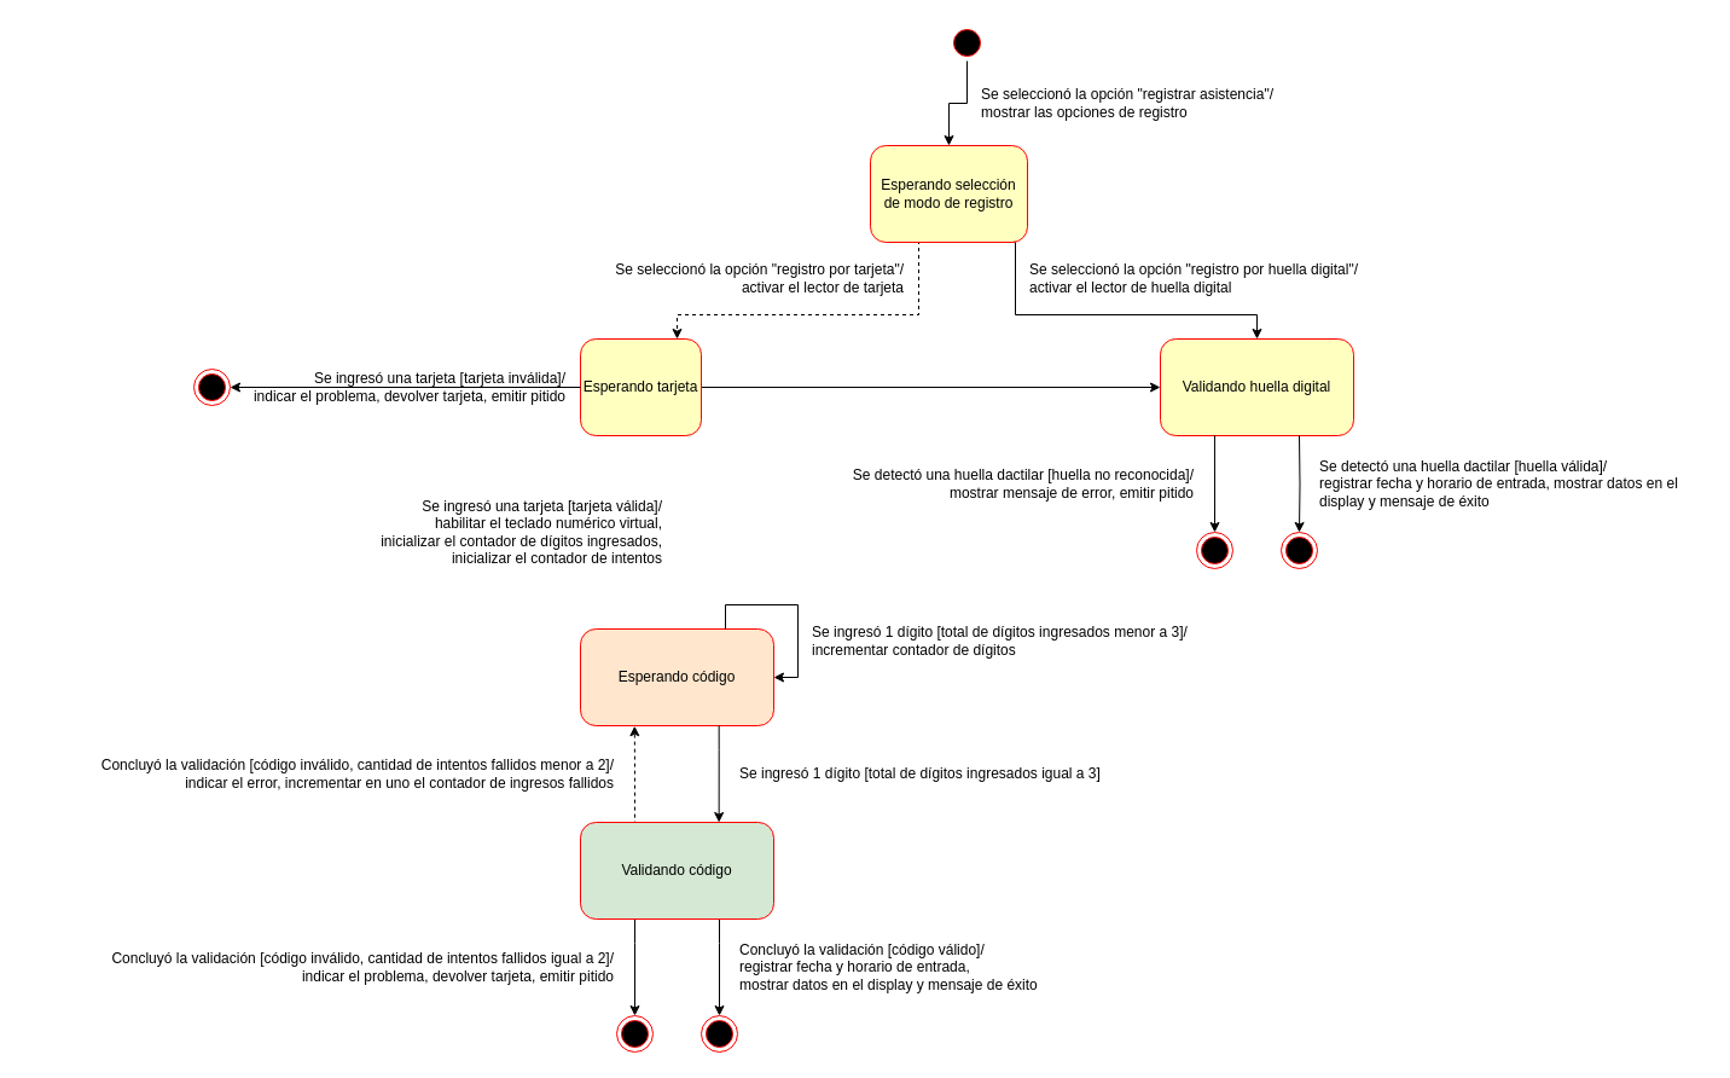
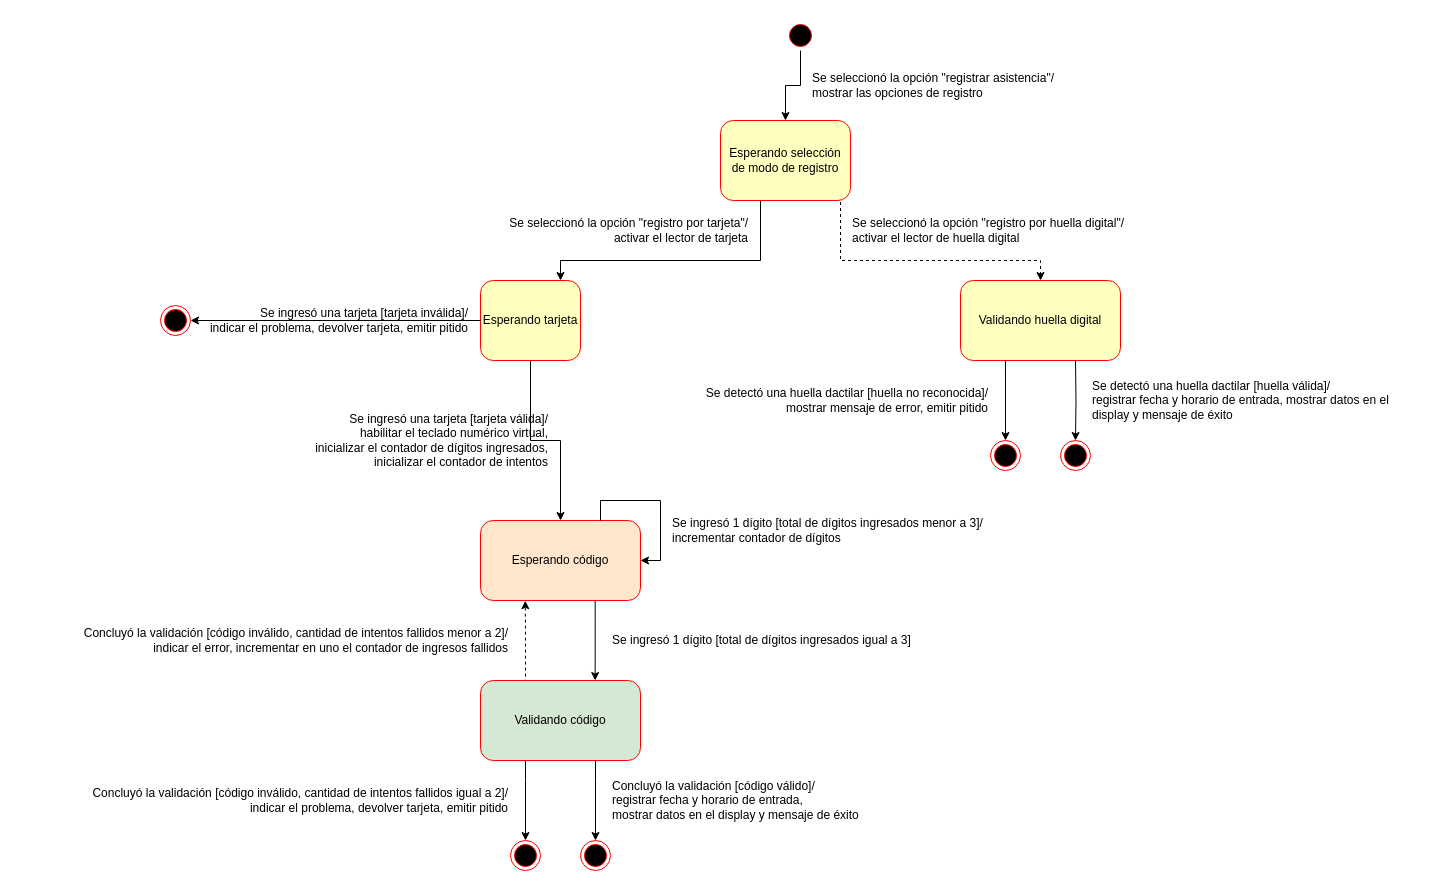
- <mxCell id="4" style="edgeStyle=orthogonalEdgeStyle;rounded=0;orthogonalLoop=1;jettySize=auto;html=1;exitX=0.25;exitY=1;exitDx=0;exitDy=0;dashed=1;" parent="1" source="6" target="8" edge="1"><mxGeometry relative="1" as="geometry"><Array as="points"><mxPoint x="760" y="260" /><mxPoint x="560" y="260" /></Array></mxGeometry></mxCell>
+ <mxCell id="4" style="edgeStyle=orthogonalEdgeStyle;rounded=0;orthogonalLoop=1;jettySize=auto;html=1;exitX=0.25;exitY=1;exitDx=0;exitDy=0;" parent="1" source="6" target="8" edge="1"><mxGeometry relative="1" as="geometry"><Array as="points"><mxPoint x="760" y="260" /><mxPoint x="560" y="260" /></Array></mxGeometry></mxCell>
- <mxCell id="5" style="edgeStyle=orthogonalEdgeStyle;rounded=0;orthogonalLoop=1;jettySize=auto;html=1;entryX=0.5;entryY=0;entryDx=0;entryDy=0;exitX=0.75;exitY=1;exitDx=0;exitDy=0;" parent="1" source="6" target="9" edge="1"><mxGeometry relative="1" as="geometry"><Array as="points"><mxPoint x="840" y="260" /><mxPoint x="1040" y="260" /></Array></mxGeometry></mxCell>
+ <mxCell id="5" style="edgeStyle=orthogonalEdgeStyle;rounded=0;orthogonalLoop=1;jettySize=auto;html=1;entryX=0.5;entryY=0;entryDx=0;entryDy=0;exitX=0.75;exitY=1;exitDx=0;exitDy=0;dashed=1;" parent="1" source="6" target="9" edge="1"><mxGeometry relative="1" as="geometry"><Array as="points"><mxPoint x="840" y="260" /><mxPoint x="1040" y="260" /></Array></mxGeometry></mxCell>
- <mxCell id="7" style="edgeStyle=orthogonalEdgeStyle;rounded=0;orthogonalLoop=1;jettySize=auto;html=1;" parent="1" source="8" target="9" edge="1"><mxGeometry relative="1" as="geometry" /></mxCell>
+ <mxCell id="7" style="edgeStyle=orthogonalEdgeStyle;rounded=0;orthogonalLoop=1;jettySize=auto;html=1;entryX=0.5;entryY=0;entryDx=0;entryDy=0;" parent="1" source="8" target="16" edge="1"><mxGeometry relative="1" as="geometry" /></mxCell>
